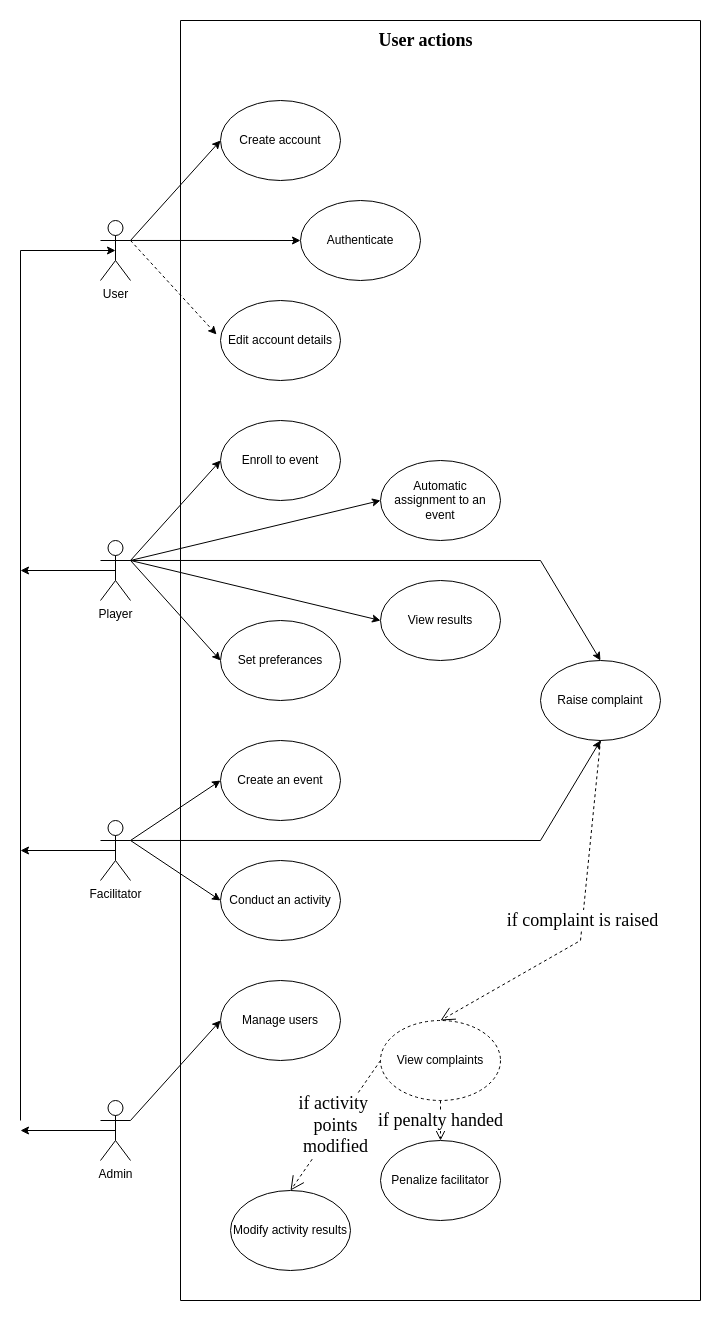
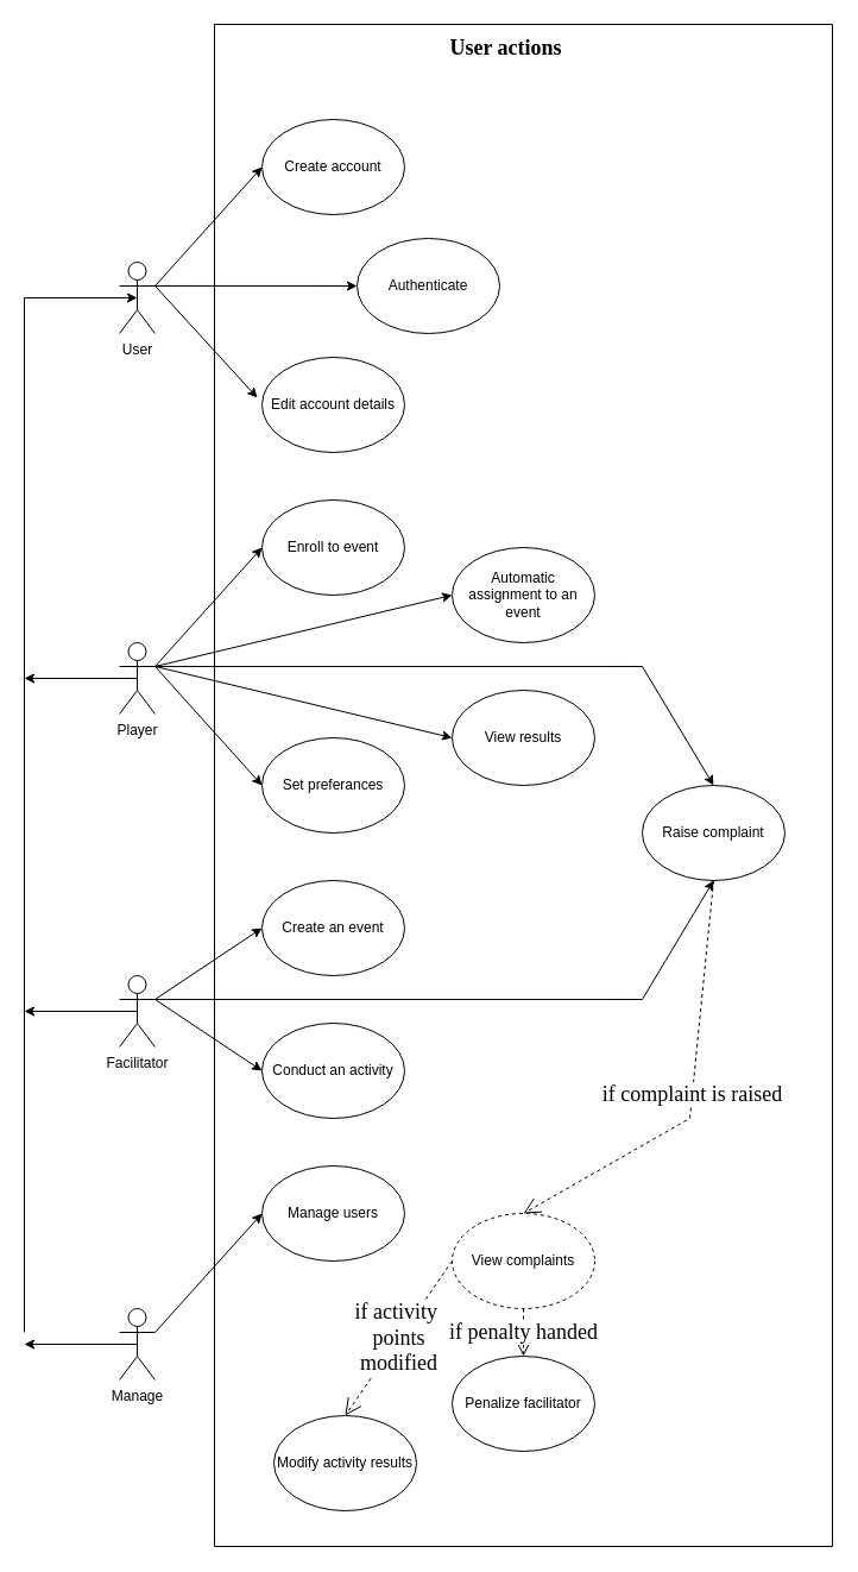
- <mxCell id="15" value="" style="endArrow=classic;html=1;rounded=0;entryX=-0.033;entryY=0.425;entryDx=0;entryDy=0;exitX=1;exitY=0.333;exitDx=0;exitDy=0;exitPerimeter=0;entryPerimeter=0;dashed=1;" edge="1" parent="1" source="3" target="12"><mxGeometry width="50" height="50" relative="1" as="geometry"><mxPoint x="140" y="280" as="sourcePoint" /><mxPoint x="230" y="300" as="targetPoint" /></mxGeometry></mxCell>
+ <mxCell id="15" value="" style="endArrow=classic;html=1;rounded=0;entryX=-0.033;entryY=0.425;entryDx=0;entryDy=0;exitX=1;exitY=0.333;exitDx=0;exitDy=0;exitPerimeter=0;entryPerimeter=0;" edge="1" parent="1" source="3" target="12"><mxGeometry width="50" height="50" relative="1" as="geometry"><mxPoint x="140" y="280" as="sourcePoint" /><mxPoint x="230" y="300" as="targetPoint" /></mxGeometry></mxCell>
- <mxCell id="5" value="Admin" style="shape=umlActor;verticalLabelPosition=bottom;verticalAlign=top;html=1;" vertex="1" parent="1"><mxGeometry x="100" y="1100" width="30" height="60" as="geometry" /></mxCell>
+ <mxCell id="5" value="Manage" style="shape=umlActor;verticalLabelPosition=bottom;verticalAlign=top;html=1;" vertex="1" parent="1"><mxGeometry x="100" y="1100" width="30" height="60" as="geometry" /></mxCell>
